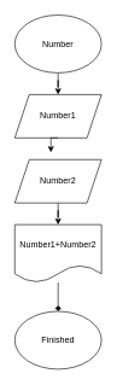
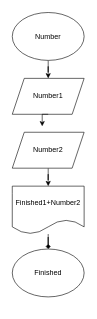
- <mxCell id="9" value="Number1+Number2" style="shape=document;whiteSpace=wrap;html=1;boundedLbl=1;" vertex="1" parent="1"><mxGeometry x="20" y="310" width="120" height="80" as="geometry" /></mxCell>
+ <mxCell id="9" value="Finished1+Number2" style="shape=document;whiteSpace=wrap;html=1;boundedLbl=1;" vertex="1" parent="1"><mxGeometry x="20" y="310" width="120" height="80" as="geometry" /></mxCell>
- <mxCell id="10" value="Finished" style="ellipse;whiteSpace=wrap;html=1;" vertex="1" parent="1"><mxGeometry x="20" y="430" width="120" height="80" as="geometry" /></mxCell>
+ <mxCell id="10" value="Finished" style="ellipse;whiteSpace=wrap;html=1;" vertex="1" parent="1"><mxGeometry x="20" y="415" width="120" height="80" as="geometry" /></mxCell>
